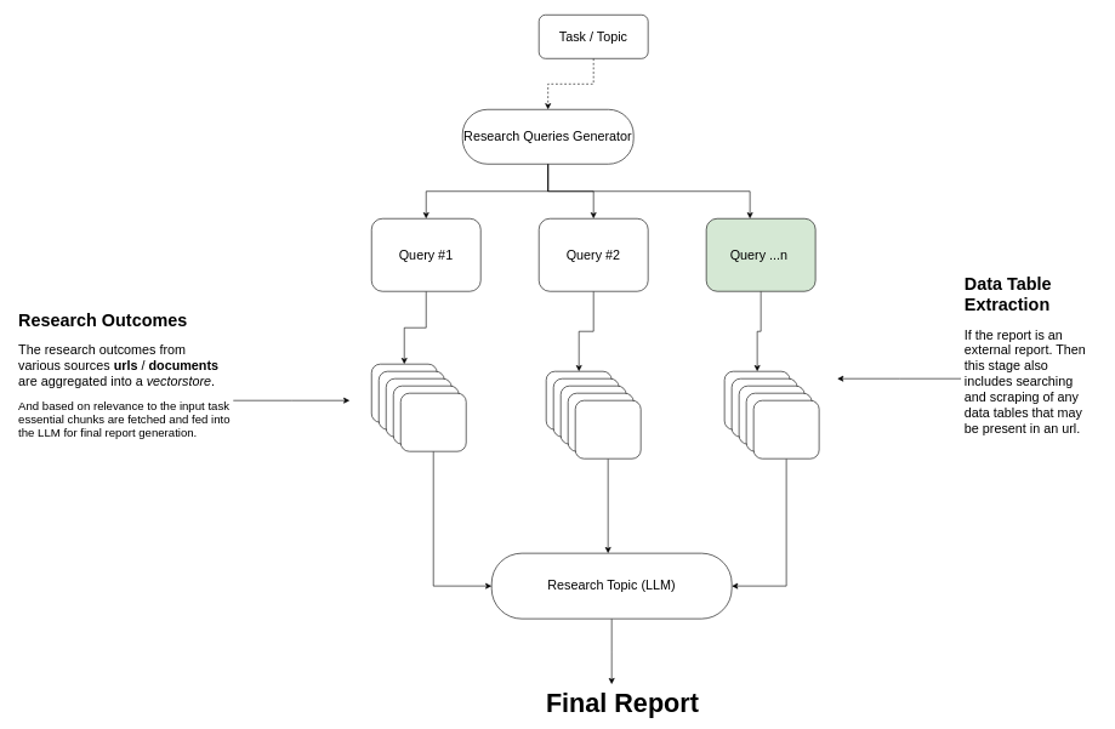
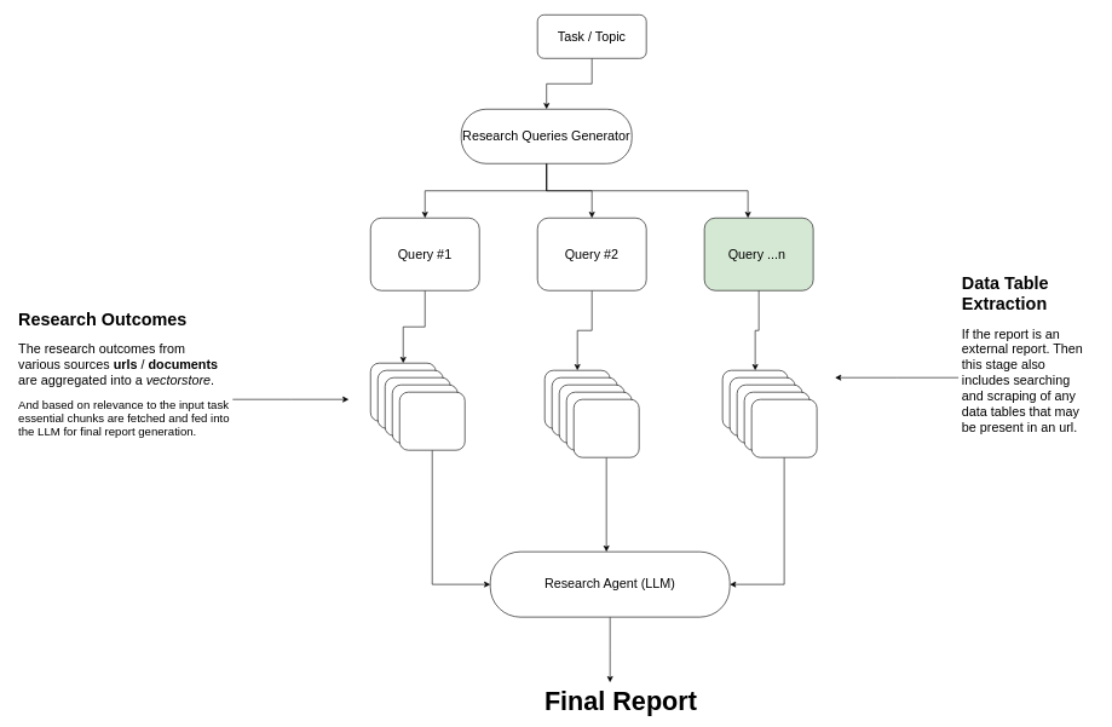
- <mxCell id="2" value="" style="edgeStyle=orthogonalEdgeStyle;rounded=0;orthogonalLoop=1;jettySize=auto;html=1;dashed=1;" edge="1" parent="1" source="3" target="6"><mxGeometry relative="1" as="geometry" /></mxCell>
+ <mxCell id="2" value="" style="edgeStyle=orthogonalEdgeStyle;rounded=0;orthogonalLoop=1;jettySize=auto;html=1;" edge="1" parent="1" source="3" target="6"><mxGeometry relative="1" as="geometry" /></mxCell>
- <mxCell id="32" value="&lt;span style=&quot;font-size: 18px;&quot;&gt;Research Topic (LLM)&lt;/span&gt;" style="rounded=1;whiteSpace=wrap;html=1;arcSize=46;direction=west;" vertex="1" parent="1"><mxGeometry x="675" y="760" width="330" height="90" as="geometry" /></mxCell>
+ <mxCell id="32" value="&lt;span style=&quot;font-size: 18px;&quot;&gt;Research Agent (LLM)&lt;/span&gt;" style="rounded=1;whiteSpace=wrap;html=1;arcSize=46;direction=west;" vertex="1" parent="1"><mxGeometry x="675" y="760" width="330" height="90" as="geometry" /></mxCell>
